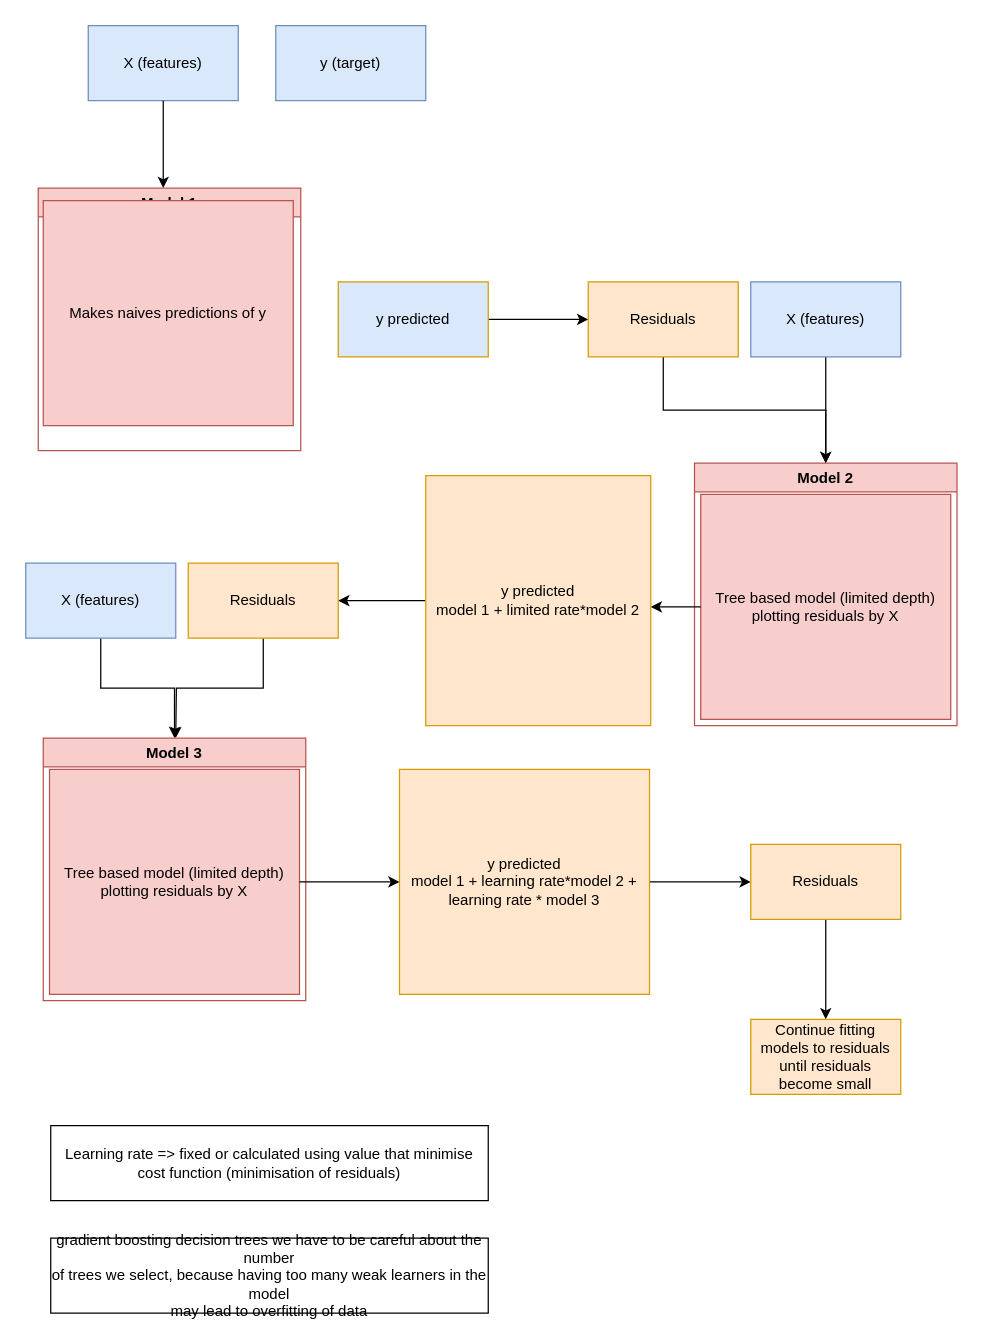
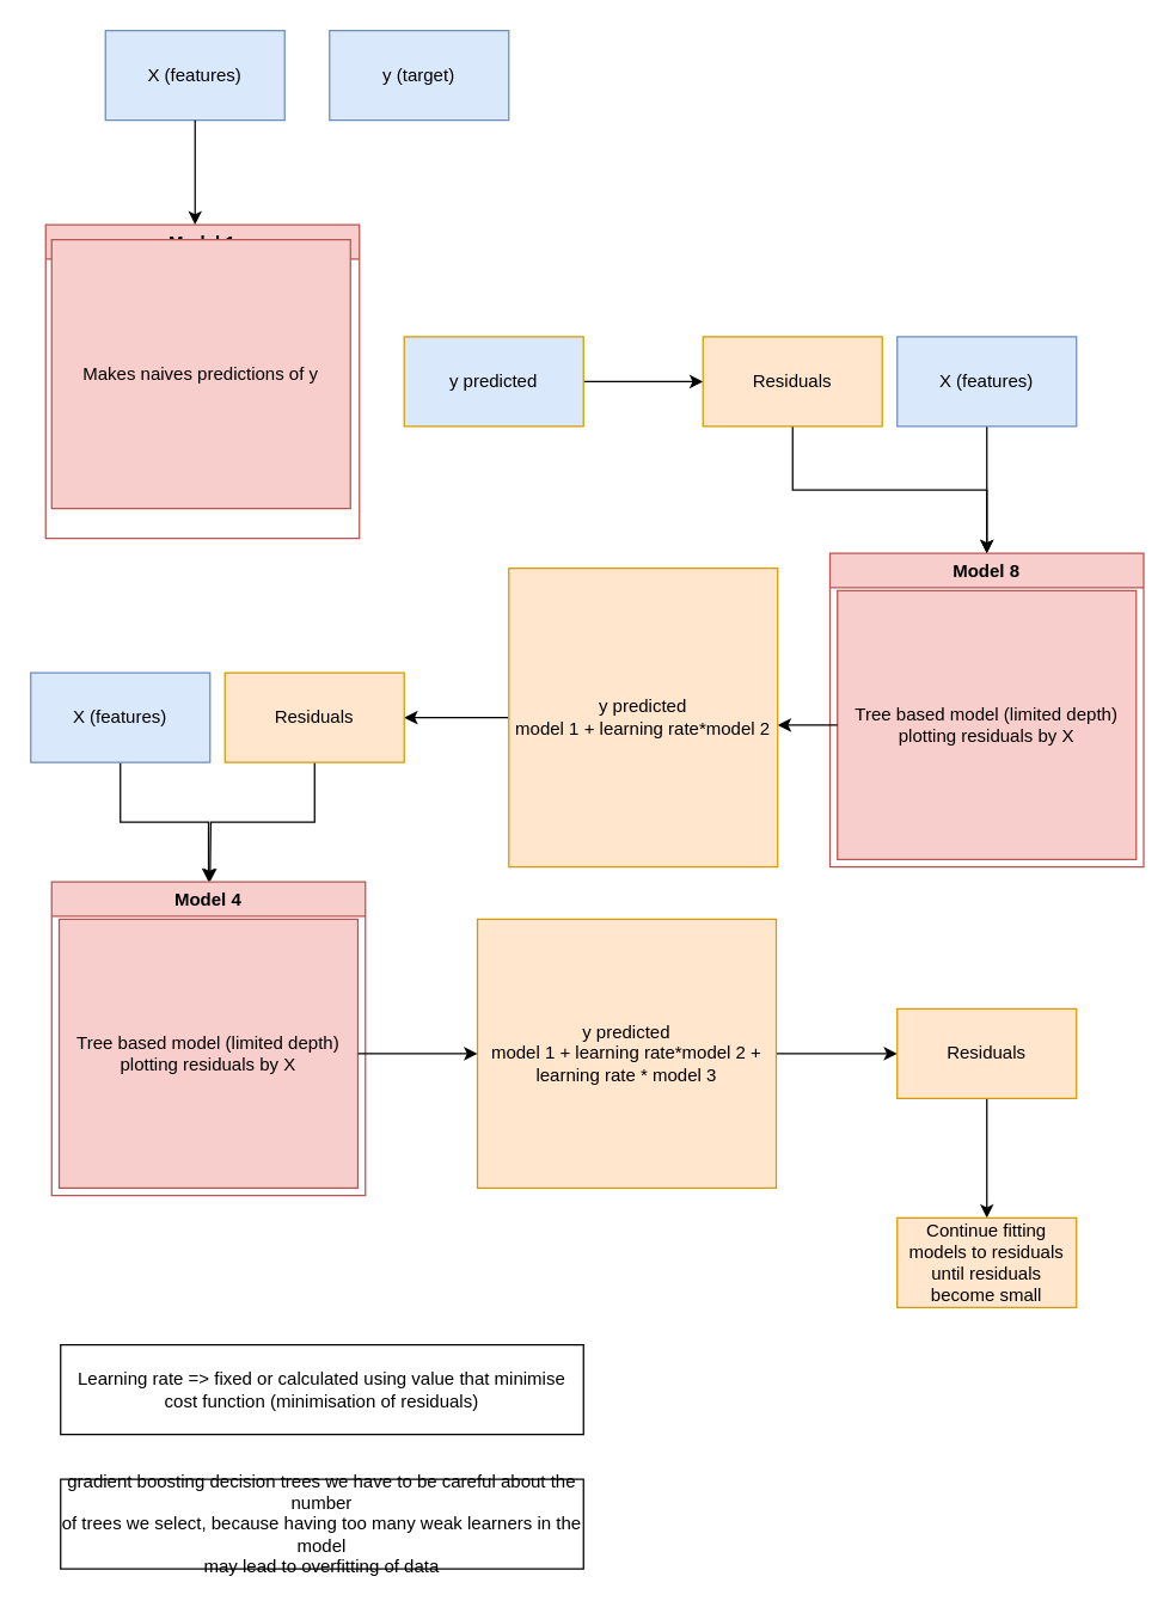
- <mxCell id="11" value="Model 2" style="swimlane;fillColor=#f8cecc;strokeColor=#b85450;" vertex="1" parent="1"><mxGeometry x="555" y="370" width="210" height="210" as="geometry" /></mxCell>
+ <mxCell id="11" value="Model 8" style="swimlane;fillColor=#f8cecc;strokeColor=#b85450;" vertex="1" parent="1"><mxGeometry x="555" y="370" width="210" height="210" as="geometry" /></mxCell>
- <mxCell id="17" value="&lt;div&gt;y predicted&lt;/div&gt;&lt;div&gt;model 1 + limited rate*model 2&lt;br&gt;&lt;/div&gt;" style="rounded=0;whiteSpace=wrap;html=1;fillColor=#ffe6cc;strokeColor=#d79b00;" vertex="1" parent="1"><mxGeometry x="340" y="380" width="180" height="200" as="geometry" /></mxCell>
+ <mxCell id="17" value="&lt;div&gt;y predicted&lt;/div&gt;&lt;div&gt;model 1 + learning rate*model 2&lt;br&gt;&lt;/div&gt;" style="rounded=0;whiteSpace=wrap;html=1;fillColor=#ffe6cc;strokeColor=#d79b00;" vertex="1" parent="1"><mxGeometry x="340" y="380" width="180" height="200" as="geometry" /></mxCell>
- <mxCell id="22" value="Model 3" style="swimlane;fillColor=#f8cecc;strokeColor=#b85450;" vertex="1" parent="1"><mxGeometry x="34" y="590" width="210" height="210" as="geometry" /></mxCell>
+ <mxCell id="22" value="Model 4" style="swimlane;fillColor=#f8cecc;strokeColor=#b85450;" vertex="1" parent="1"><mxGeometry x="34" y="590" width="210" height="210" as="geometry" /></mxCell>
